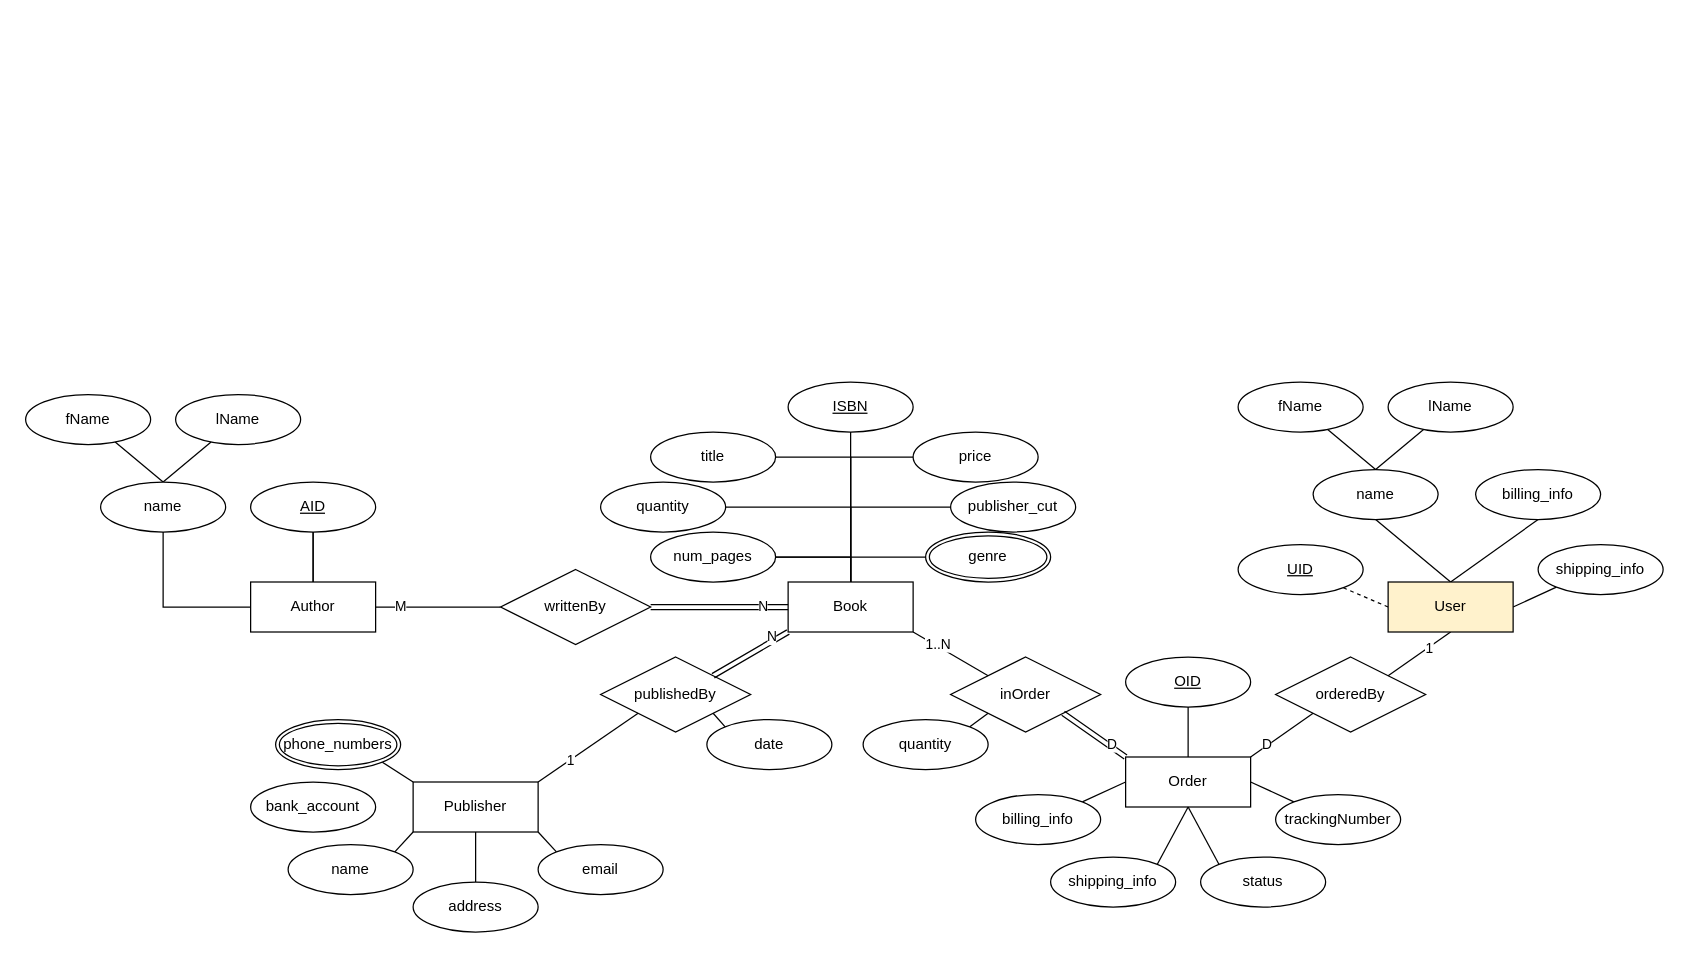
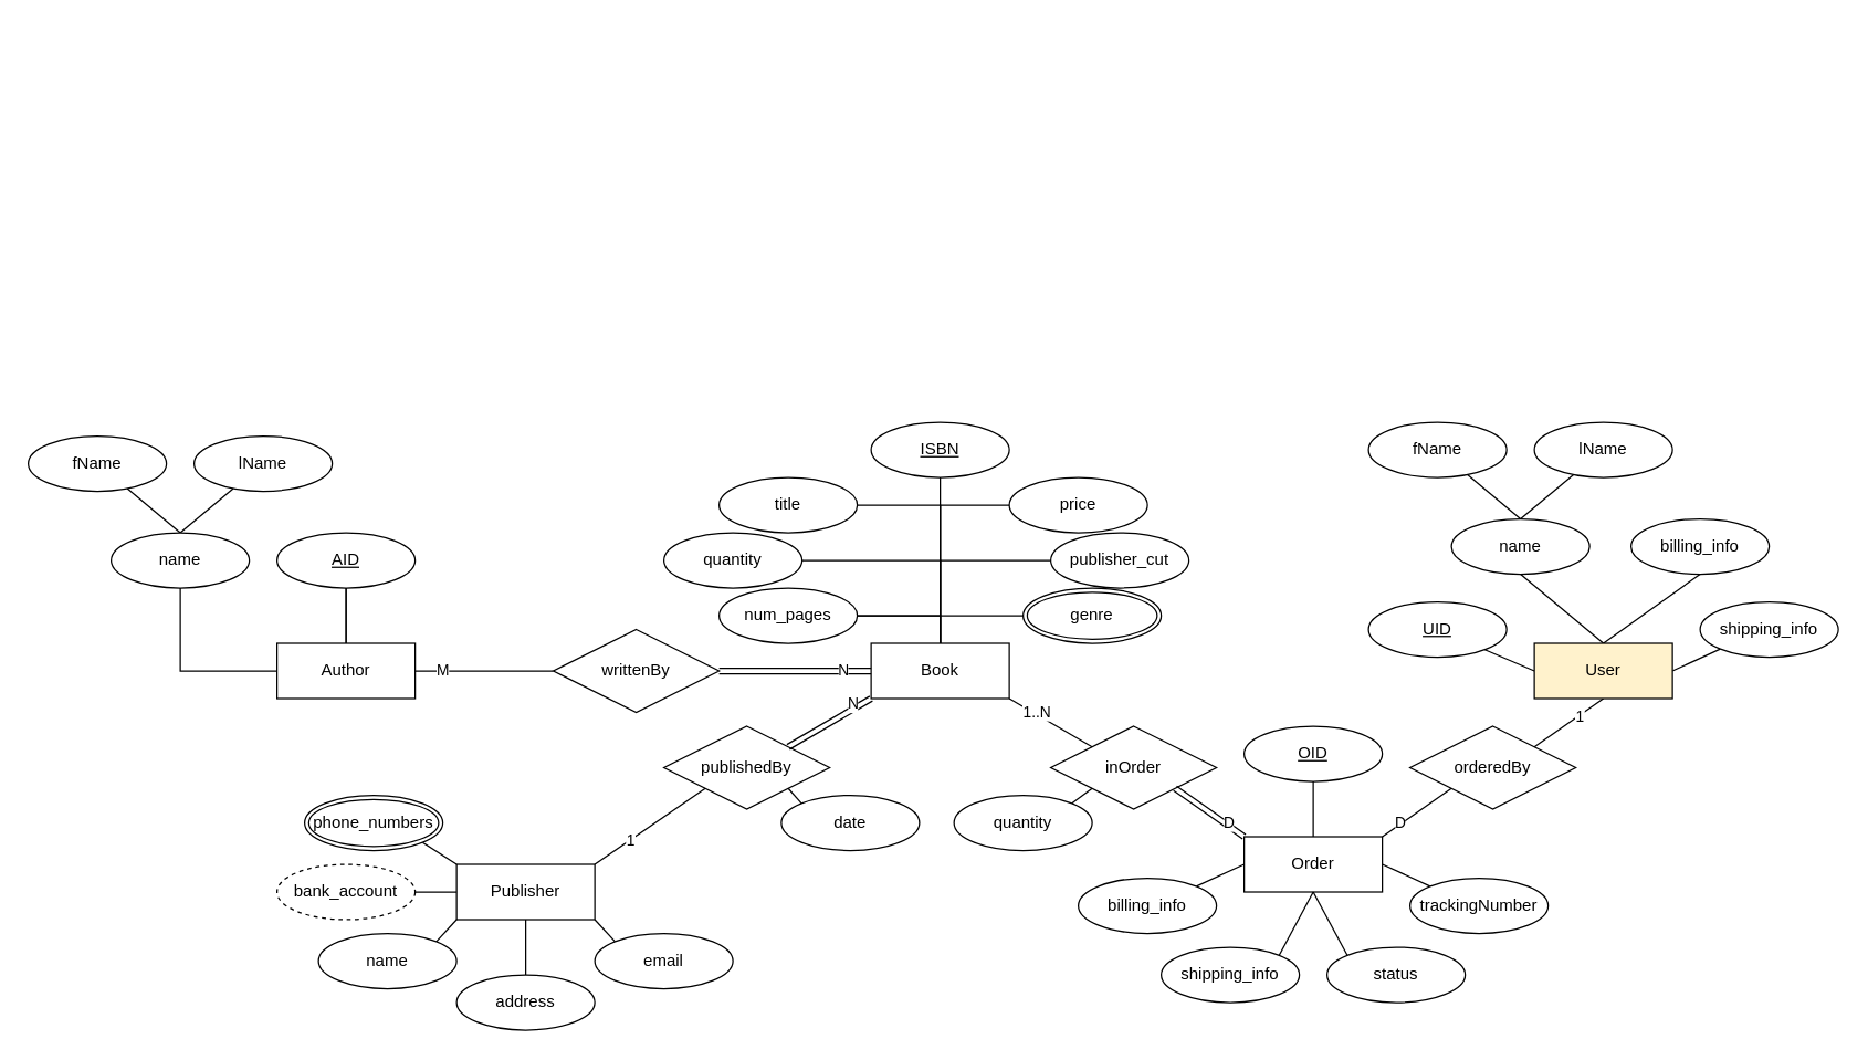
- <mxCell id="39" style="edgeStyle=none;rounded=0;orthogonalLoop=1;jettySize=auto;html=1;exitX=0;exitY=0.5;exitDx=0;exitDy=0;endArrow=none;endFill=0;dashed=1;" parent="1" source="43" target="44" edge="1"><mxGeometry relative="1" as="geometry" /></mxCell>
+ <mxCell id="39" style="edgeStyle=none;rounded=0;orthogonalLoop=1;jettySize=auto;html=1;exitX=0;exitY=0.5;exitDx=0;exitDy=0;endArrow=none;endFill=0;" parent="1" source="43" target="44" edge="1"><mxGeometry relative="1" as="geometry" /></mxCell>
- <mxCell id="58" value="bank_account" style="ellipse;whiteSpace=wrap;html=1;align=center;" vertex="1" parent="1"><mxGeometry x="200" y="625" width="100" height="40" as="geometry" /></mxCell>
+ <mxCell id="58" value="bank_account" style="ellipse;whiteSpace=wrap;html=1;align=center;dashed=1;" vertex="1" parent="1"><mxGeometry x="200" y="625" width="100" height="40" as="geometry" /></mxCell>
+ <mxCell id="57" style="edgeStyle=none;rounded=0;orthogonalLoop=1;jettySize=auto;html=1;exitX=1;exitY=0.5;exitDx=0;exitDy=0;entryX=0;entryY=0.5;entryDx=0;entryDy=0;endArrow=none;endFill=0;" edge="1" parent="1" source="58" target="29"><mxGeometry relative="1" as="geometry" /></mxCell>
